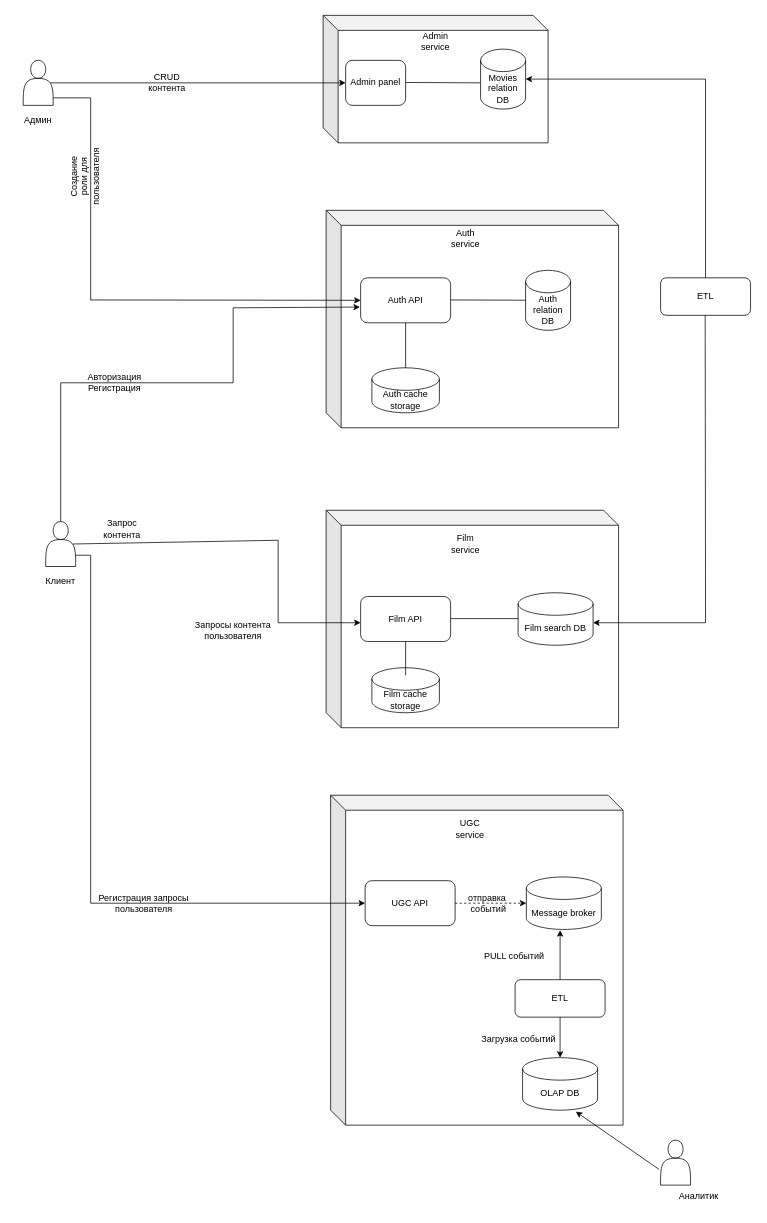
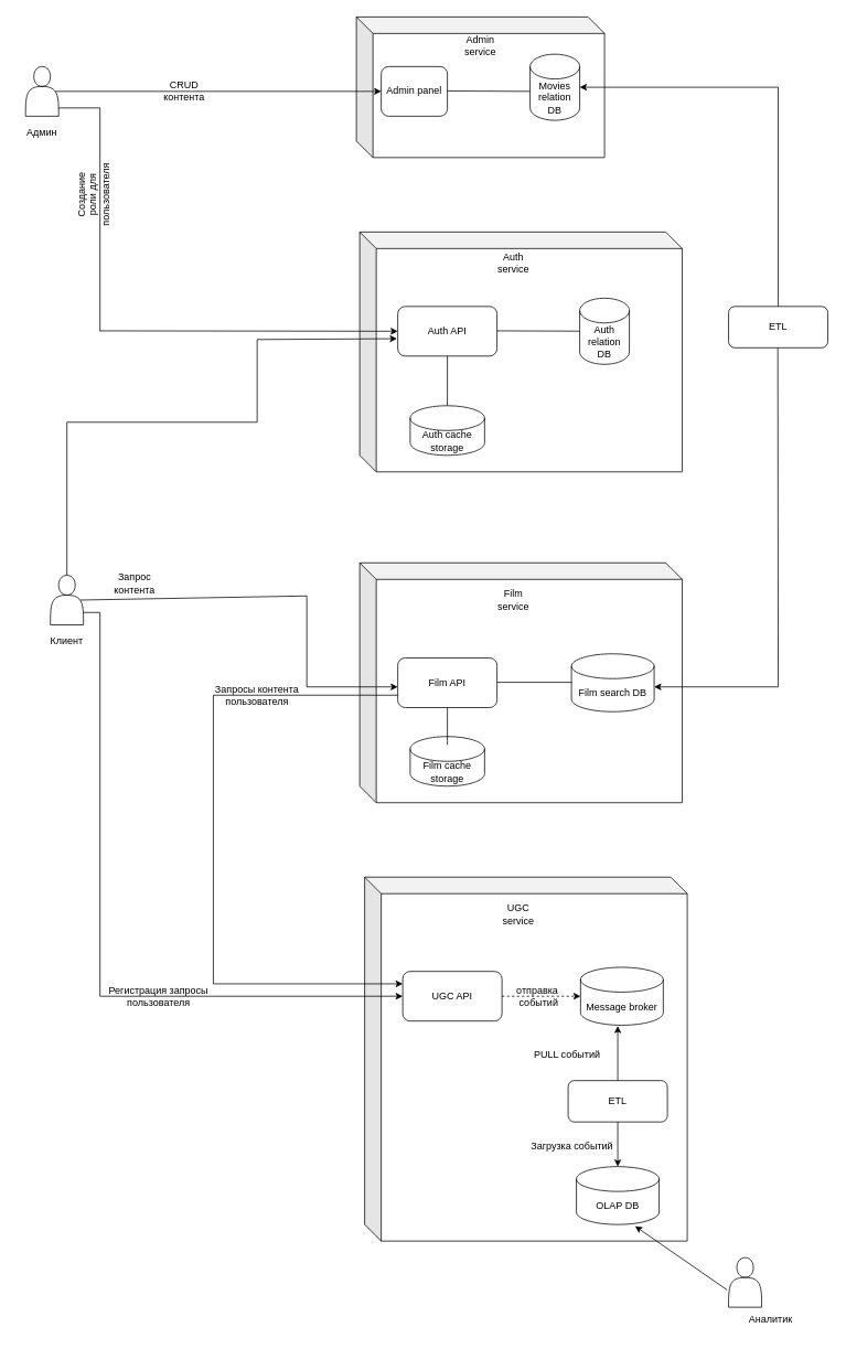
- <mxCell id="36" value="Авторизация&lt;br&gt;Регистрация" style="text;strokeColor=none;align=center;fillColor=none;html=1;verticalAlign=middle;whiteSpace=wrap;rounded=0;" parent="1" vertex="1"><mxGeometry x="122" y="495" width="60" height="30" as="geometry" /></mxCell>
+ <mxCell id="48" value="" style="endArrow=classic;html=1;rounded=0;exitX=0;exitY=0.75;exitDx=0;exitDy=0;entryX=0;entryY=0.25;entryDx=0;entryDy=0;" parent="1" source="23" target="39" edge="1"><mxGeometry width="50" height="50" relative="1" as="geometry"><mxPoint x="480" y="950" as="sourcePoint" /><mxPoint x="256.96" y="1175.02" as="targetPoint" /><Array as="points"><mxPoint x="257" y="840" /><mxPoint x="257" y="1189" /></Array></mxGeometry></mxCell>
